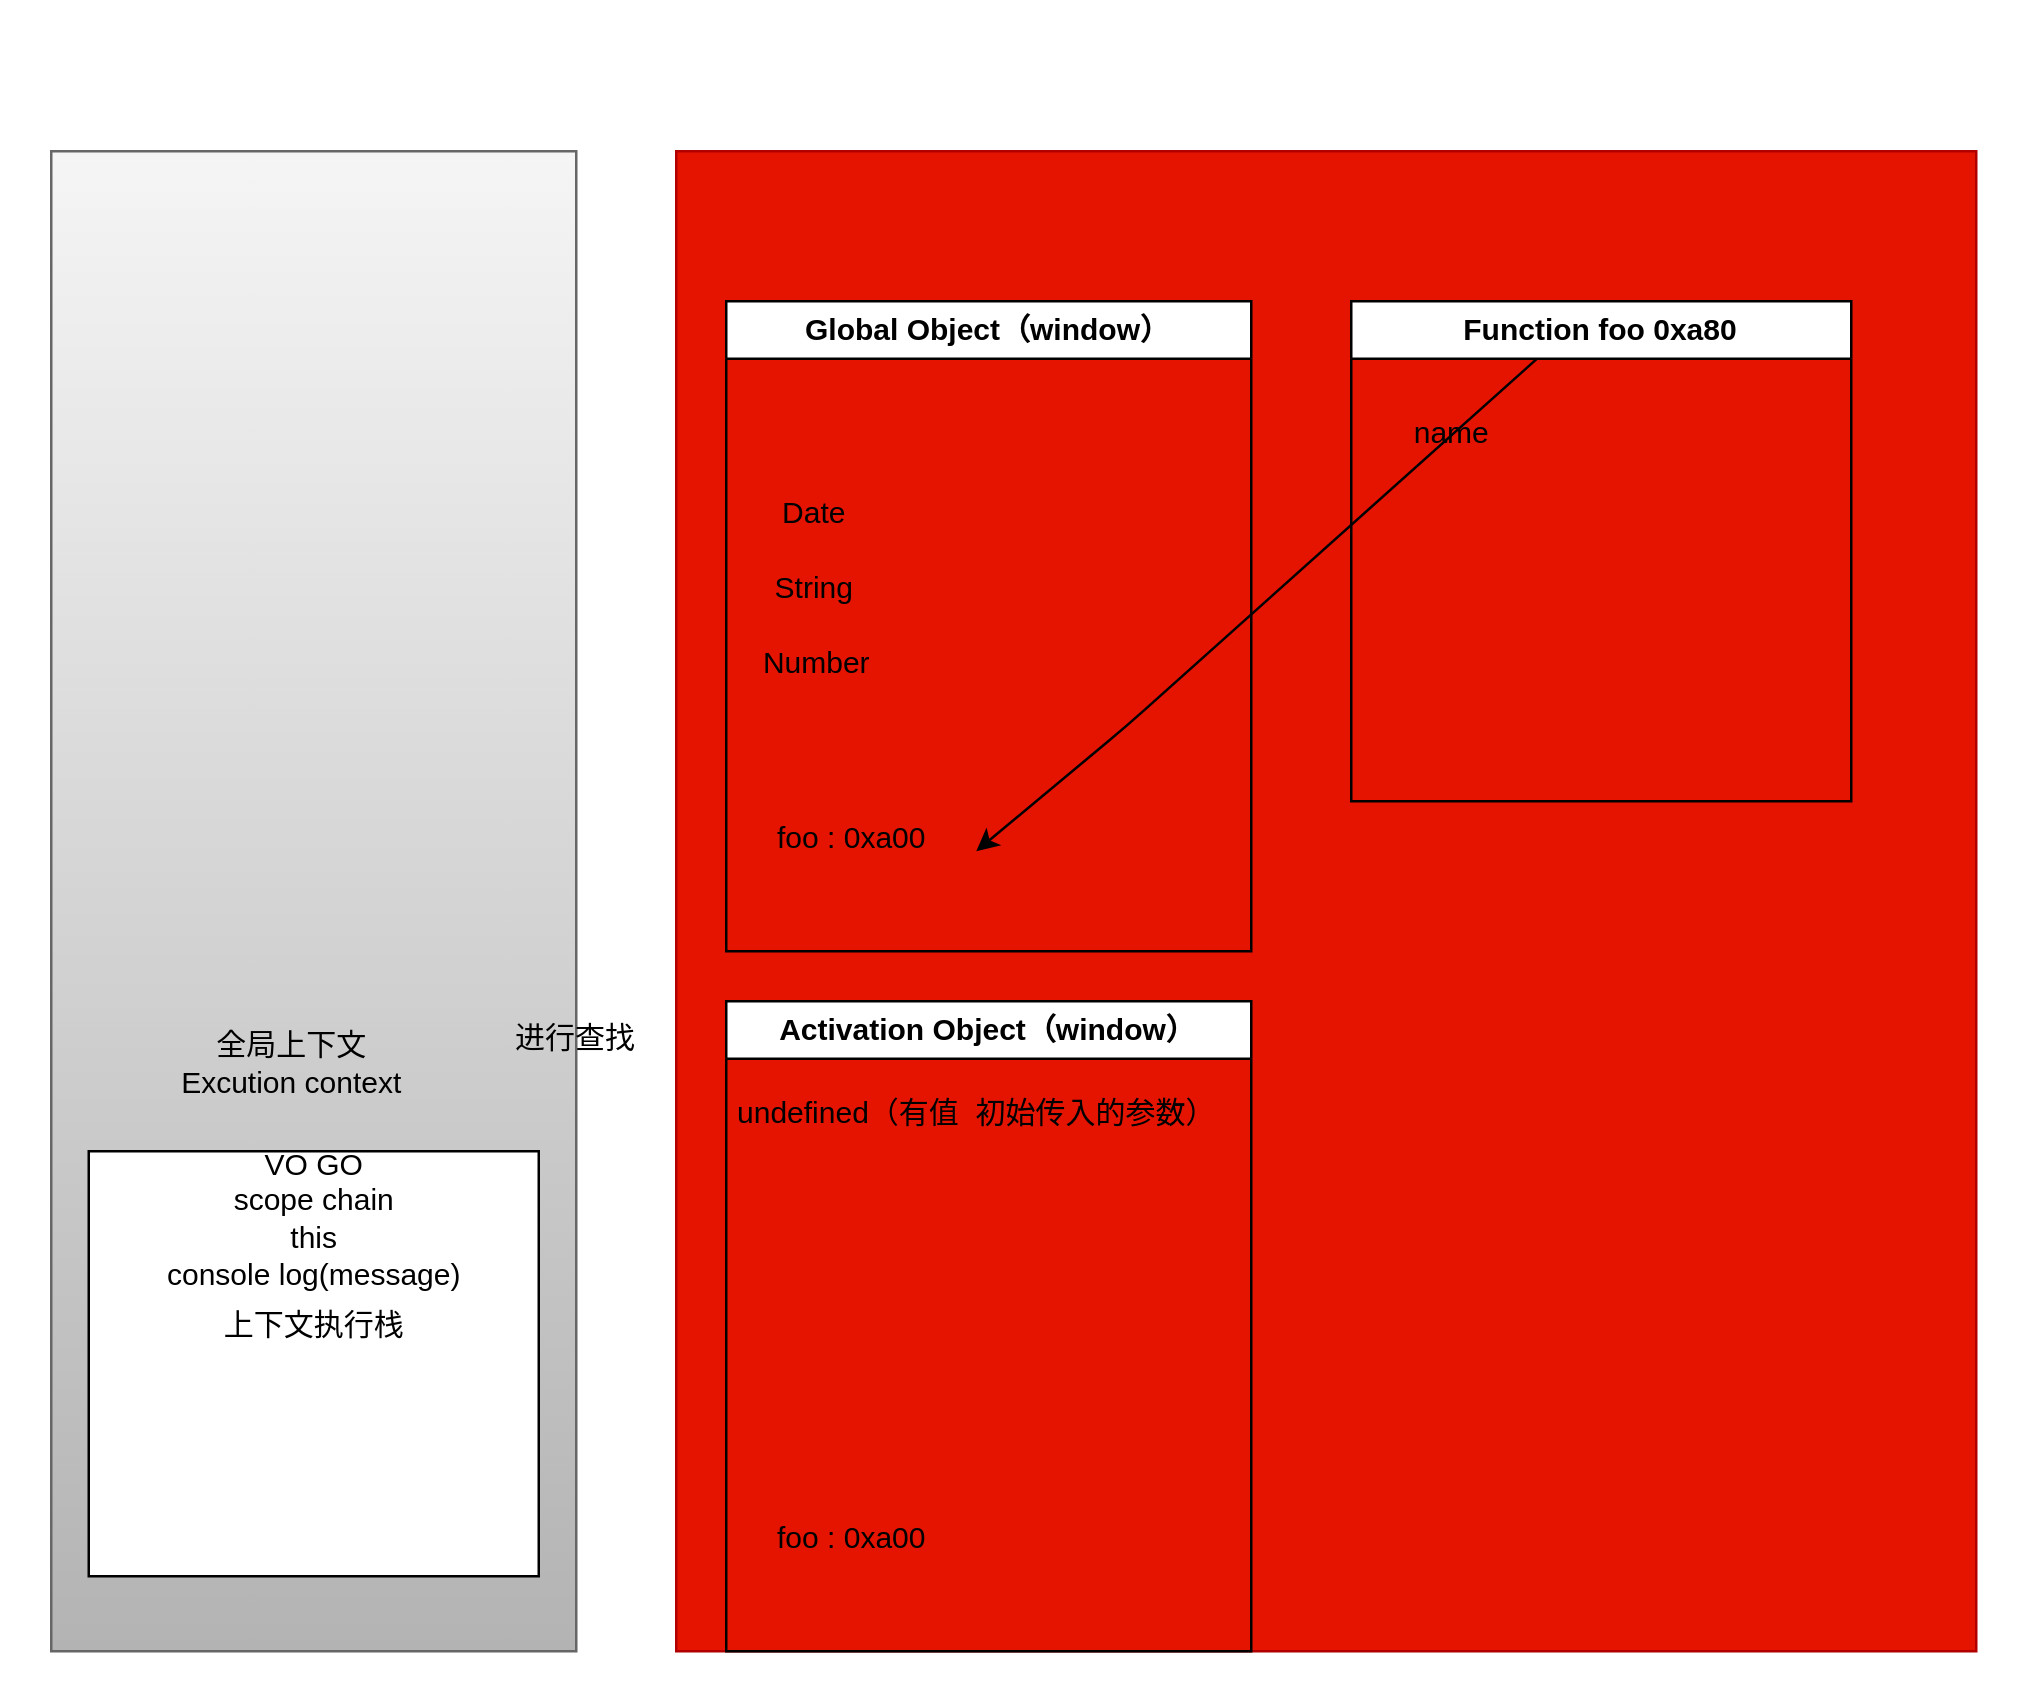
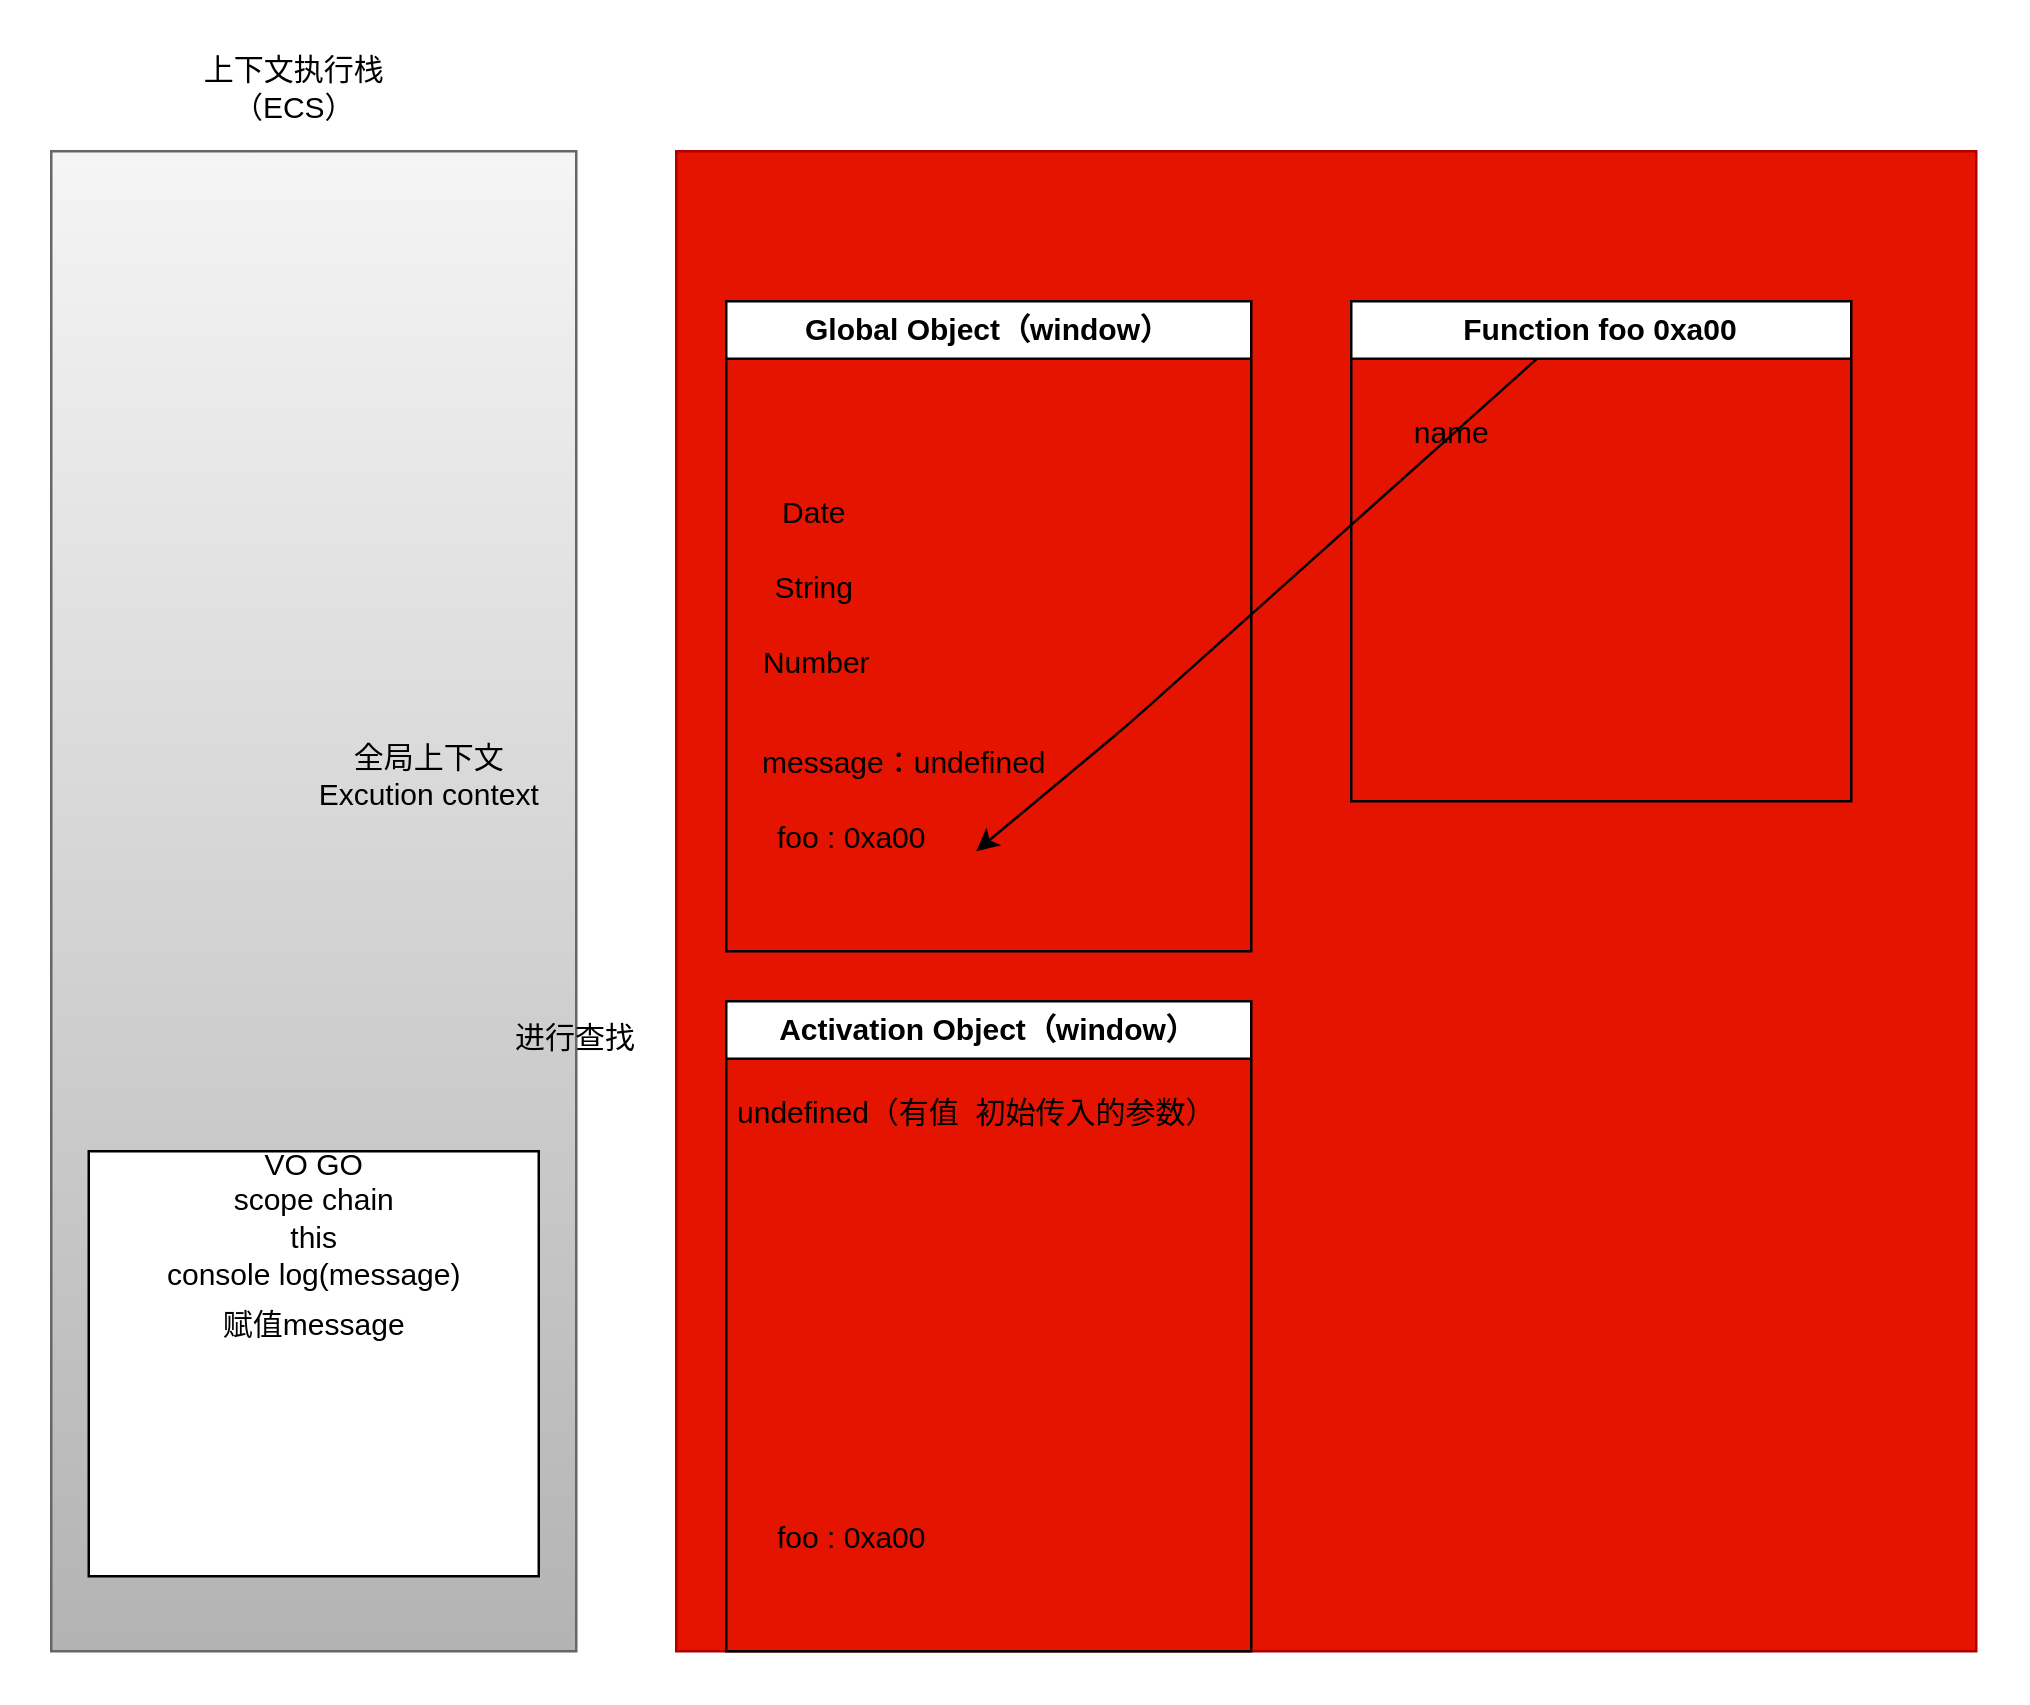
+ <mxCell id="11" value="上下文执行栈（ECS）" style="text;html=1;align=center;verticalAlign=middle;whiteSpace=wrap;rounded=0;" parent="1" vertex="1"><mxGeometry x="70" y="20" width="95" height="30" as="geometry" /></mxCell>
- <mxCell id="12" value="Function foo 0xa80" style="swimlane;whiteSpace=wrap;html=1;" parent="1" vertex="1"><mxGeometry x="540" y="120" width="200" height="200" as="geometry" /></mxCell>
+ <mxCell id="12" value="Function foo 0xa00" style="swimlane;whiteSpace=wrap;html=1;" parent="1" vertex="1"><mxGeometry x="540" y="120" width="200" height="200" as="geometry" /></mxCell>
+ <mxCell id="8" value="message：undefined" style="text;html=1;align=center;verticalAlign=middle;resizable=0;points=[];autosize=1;strokeColor=none;fillColor=none;" parent="4" vertex="1"><mxGeometry x="1" y="170" width="140" height="30" as="geometry" /></mxCell>
- <mxCell id="15" value="全局上下文&lt;div&gt;Excution context&lt;/div&gt;" style="text;html=1;align=center;verticalAlign=middle;whiteSpace=wrap;rounded=0;" parent="1" vertex="1"><mxGeometry x="70" y="410" width="92.5" height="30" as="geometry" /></mxCell>
+ <mxCell id="15" value="全局上下文&lt;div&gt;Excution context&lt;/div&gt;" style="text;html=1;align=center;verticalAlign=middle;whiteSpace=wrap;rounded=0;" parent="1" vertex="1"><mxGeometry x="125" y="295" width="92.5" height="30" as="geometry" /></mxCell>
- <mxCell id="19" value="上下文执行栈" style="text;html=1;align=center;verticalAlign=middle;whiteSpace=wrap;rounded=0;" parent="1" vertex="1"><mxGeometry x="62.5" y="500" width="125" height="60" as="geometry" /></mxCell>
+ <mxCell id="19" value="赋值message" style="text;html=1;align=center;verticalAlign=middle;whiteSpace=wrap;rounded=0;" parent="1" vertex="1"><mxGeometry x="62.5" y="500" width="125" height="60" as="geometry" /></mxCell>
